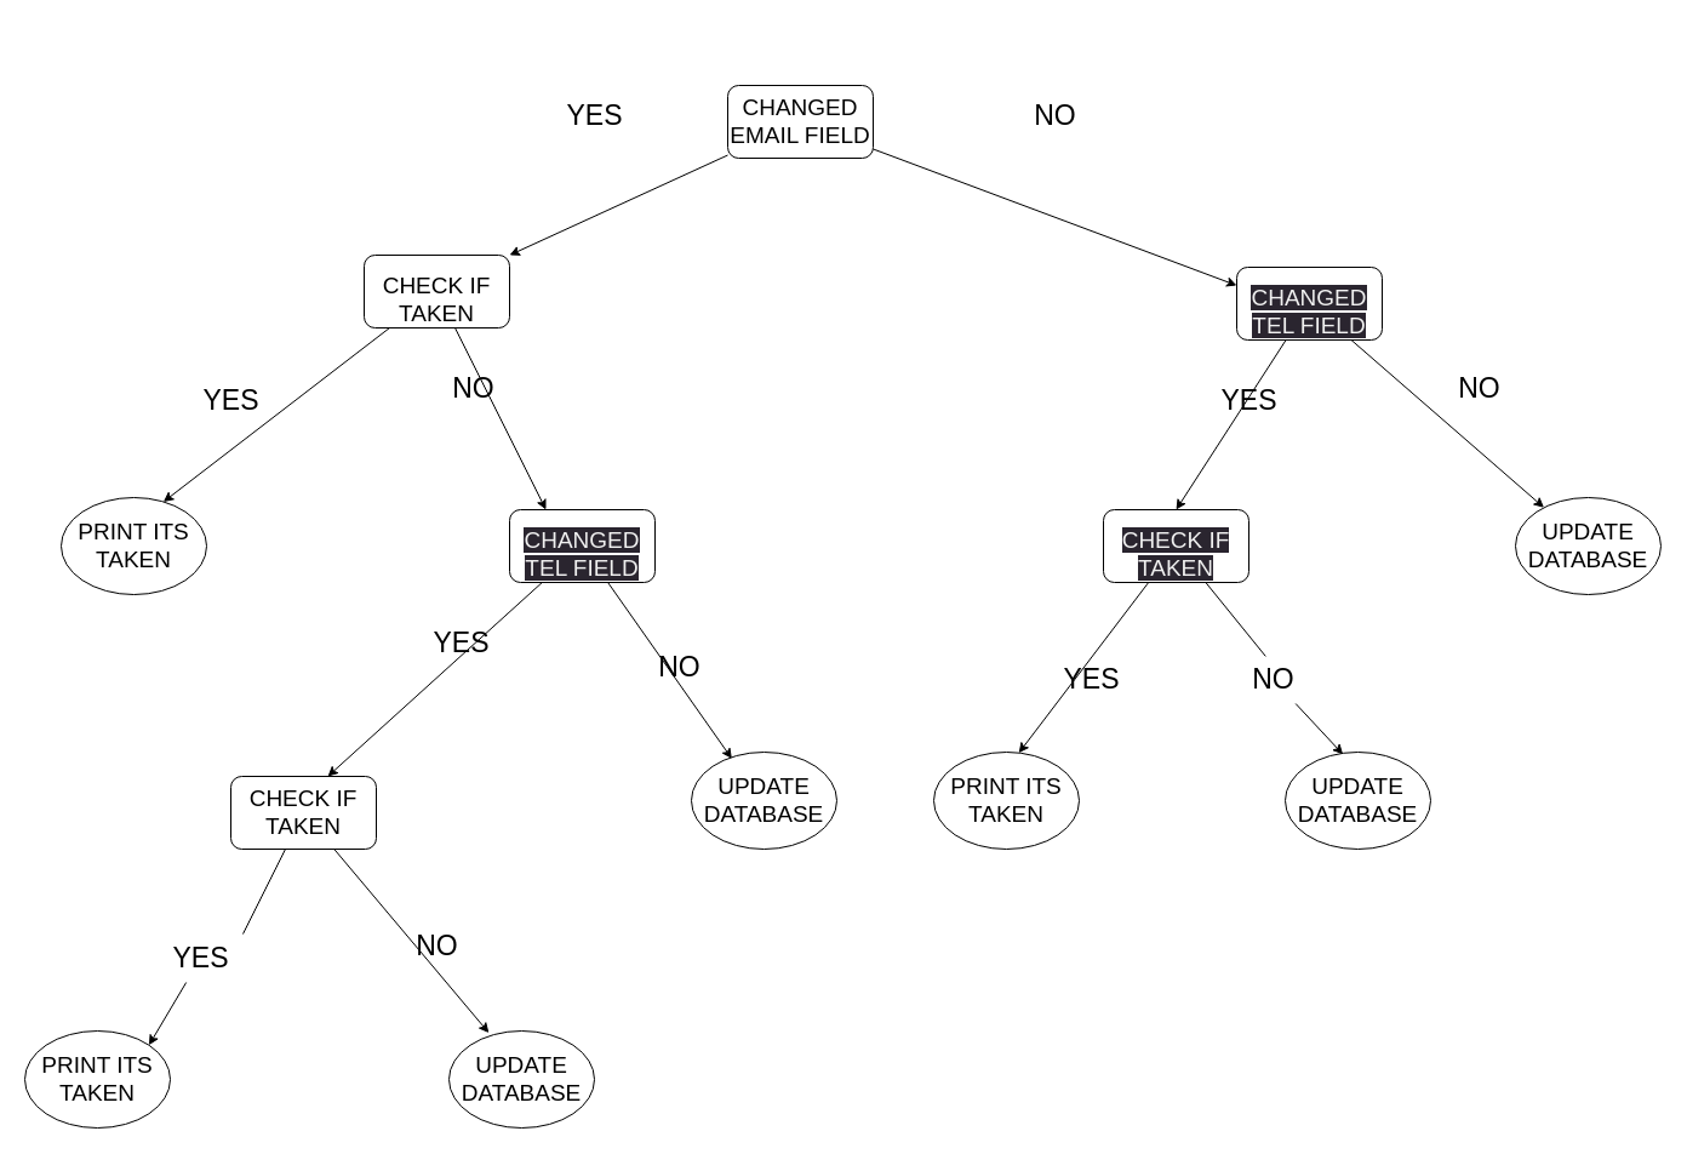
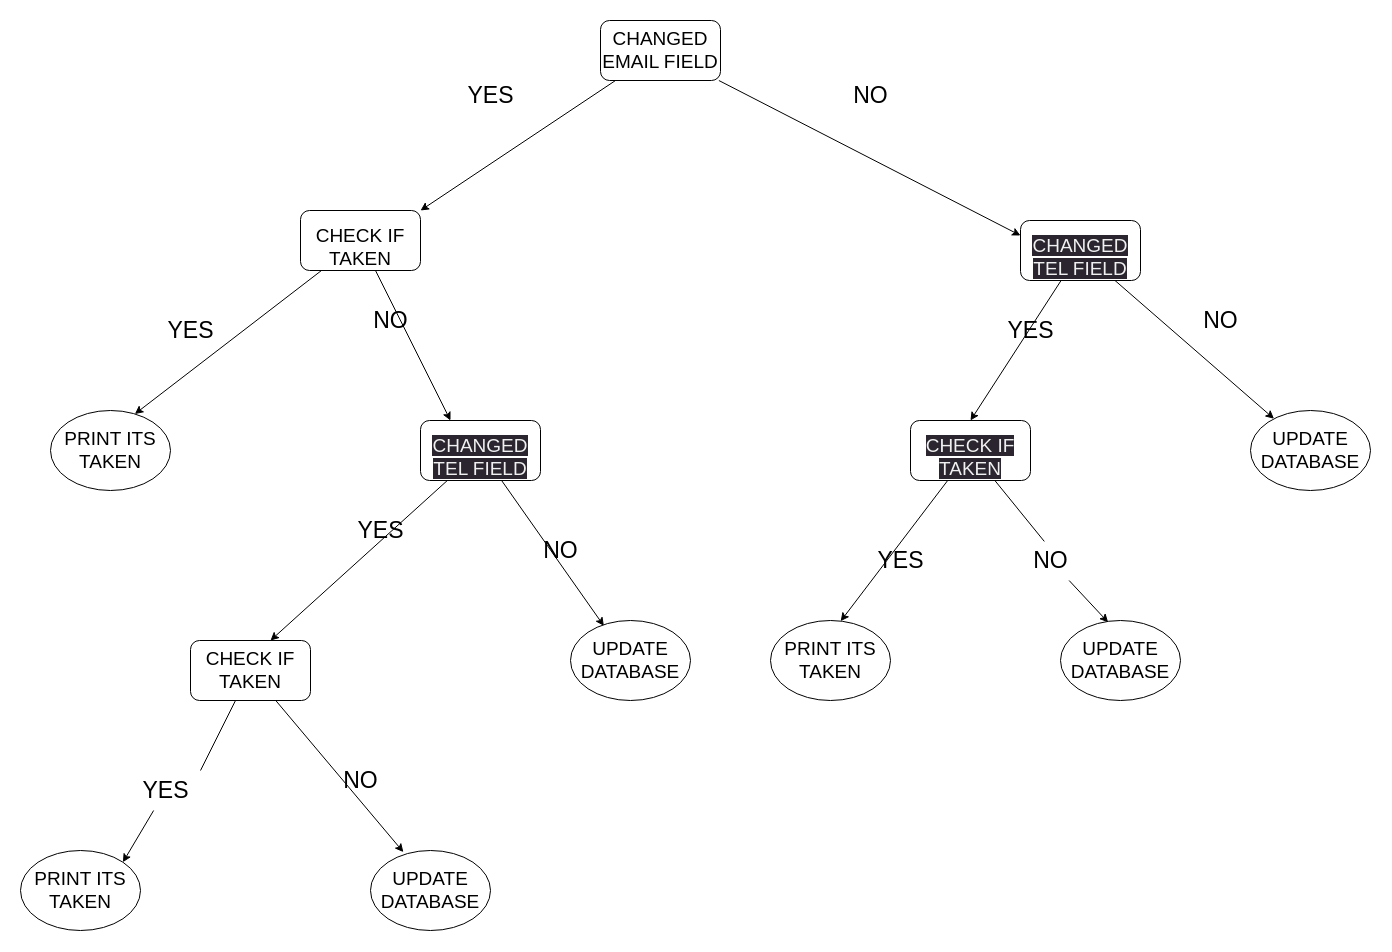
- <mxCell id="7" value="&lt;font style=&quot;font-size: 19px;&quot;&gt;CHANGED EMAIL FIELD&lt;/font&gt;" style="rounded=1;whiteSpace=wrap;html=1;" vertex="1" parent="1"><mxGeometry x="600" y="70" width="120" height="60" as="geometry" /></mxCell>
+ <mxCell id="7" value="&lt;font style=&quot;font-size: 19px;&quot;&gt;CHANGED EMAIL FIELD&lt;/font&gt;" style="rounded=1;whiteSpace=wrap;html=1;" vertex="1" parent="1"><mxGeometry x="600" y="20" width="120" height="60" as="geometry" /></mxCell>
